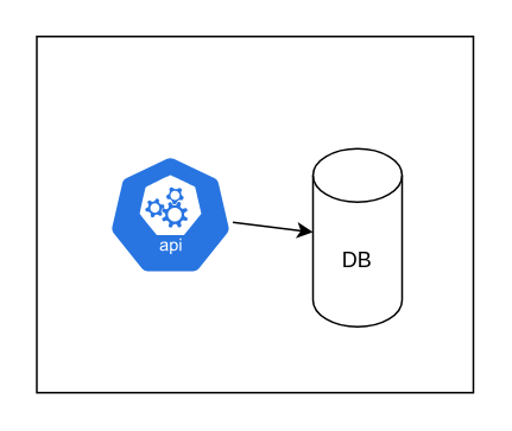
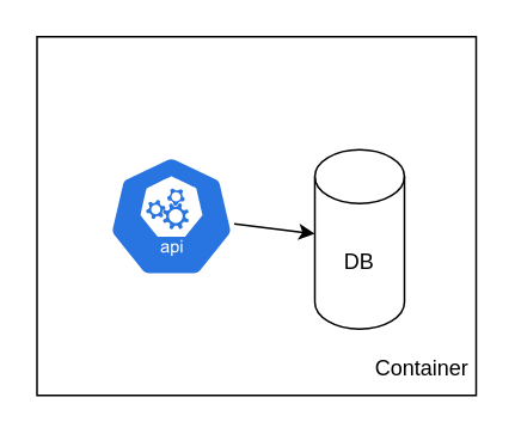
+ <mxCell id="6" value="Container" style="text;html=1;strokeColor=none;fillColor=none;align=center;verticalAlign=middle;whiteSpace=wrap;rounded=0;" parent="1" vertex="1"><mxGeometry x="205" y="190" width="60" height="30" as="geometry" /></mxCell>
